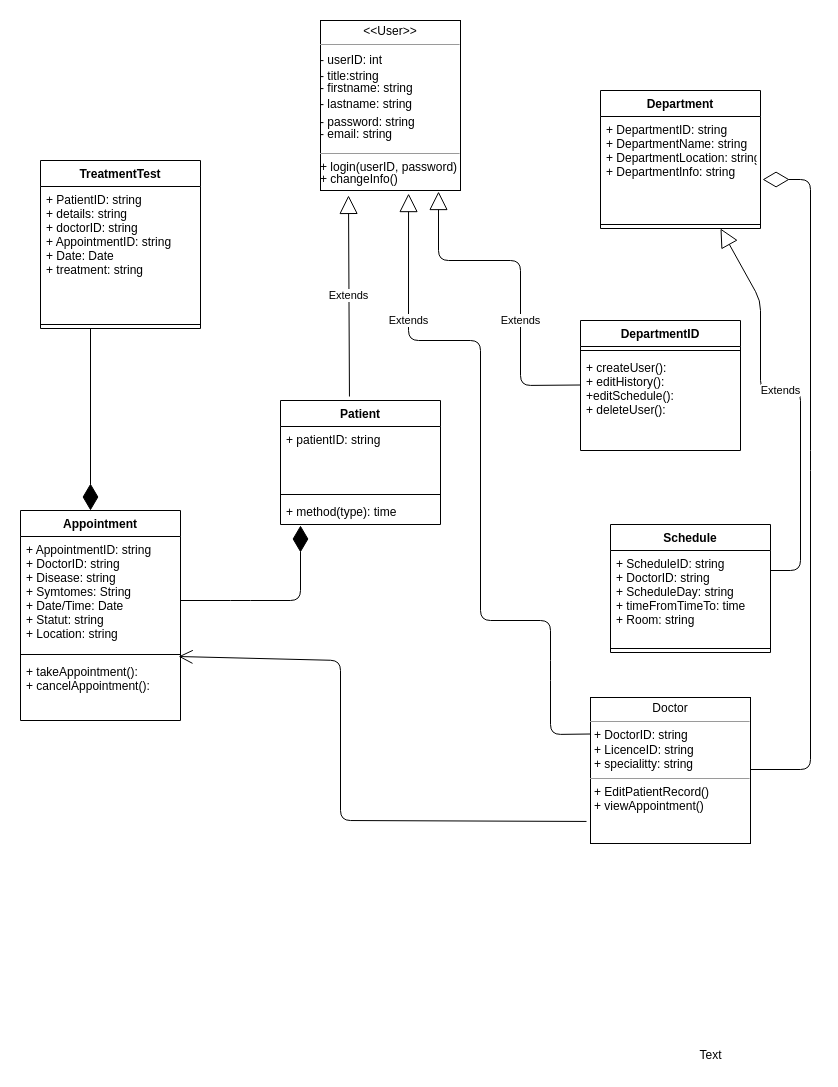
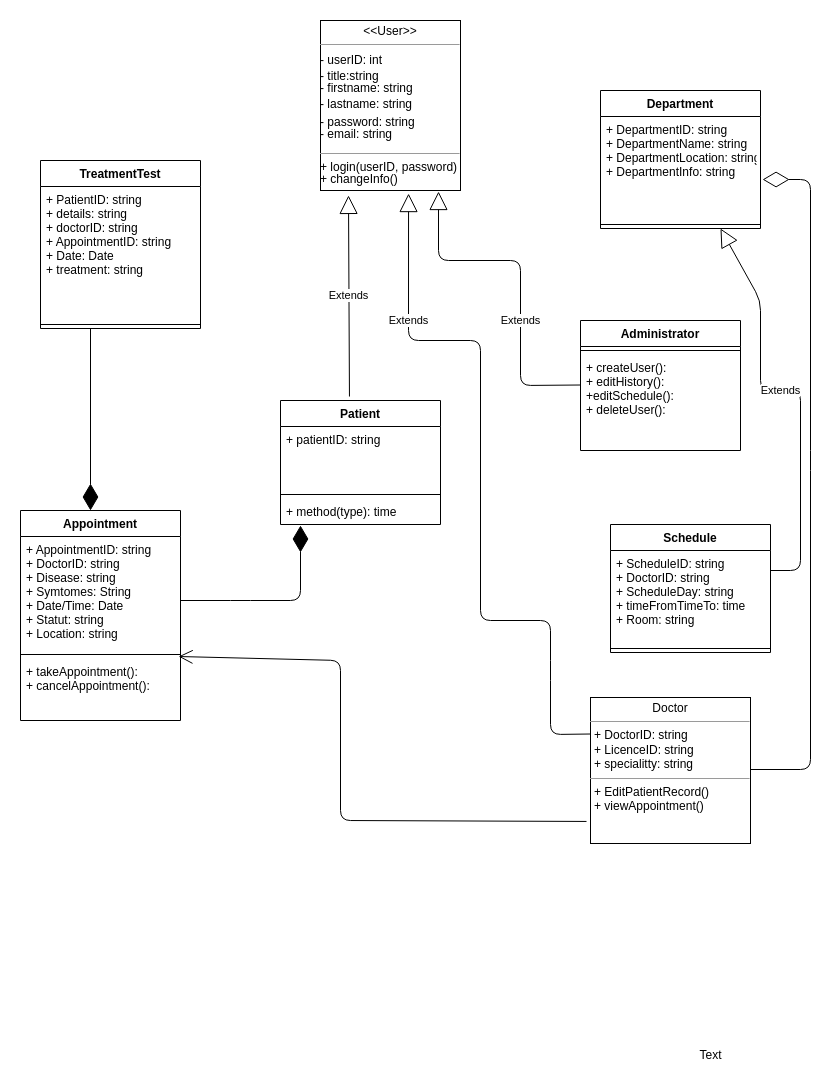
- <mxCell id="7" value="DepartmentID" style="swimlane;fontStyle=1;align=center;verticalAlign=top;childLayout=stackLayout;horizontal=1;startSize=26;horizontalStack=0;resizeParent=1;resizeParentMax=0;resizeLast=0;collapsible=1;marginBottom=0;" vertex="1" parent="1"><mxGeometry x="580" y="320" width="160" height="130" as="geometry" /></mxCell>
+ <mxCell id="7" value="Administrator" style="swimlane;fontStyle=1;align=center;verticalAlign=top;childLayout=stackLayout;horizontal=1;startSize=26;horizontalStack=0;resizeParent=1;resizeParentMax=0;resizeLast=0;collapsible=1;marginBottom=0;" vertex="1" parent="1"><mxGeometry x="580" y="320" width="160" height="130" as="geometry" /></mxCell>
